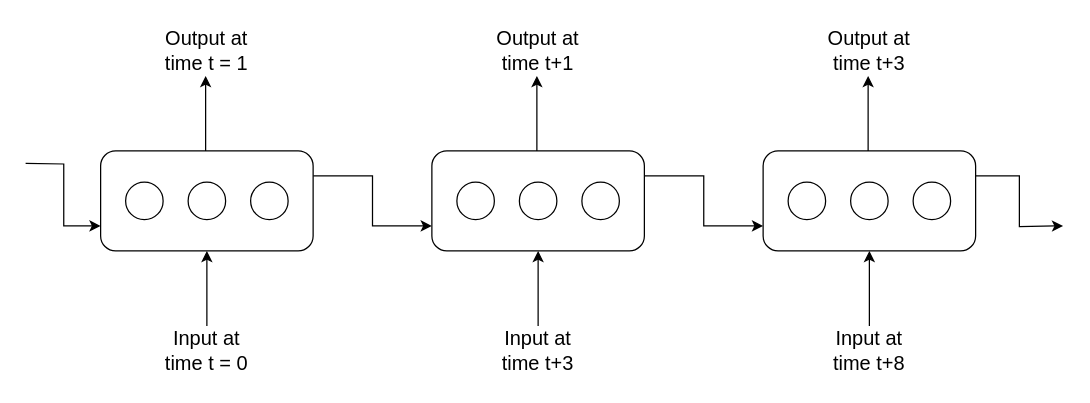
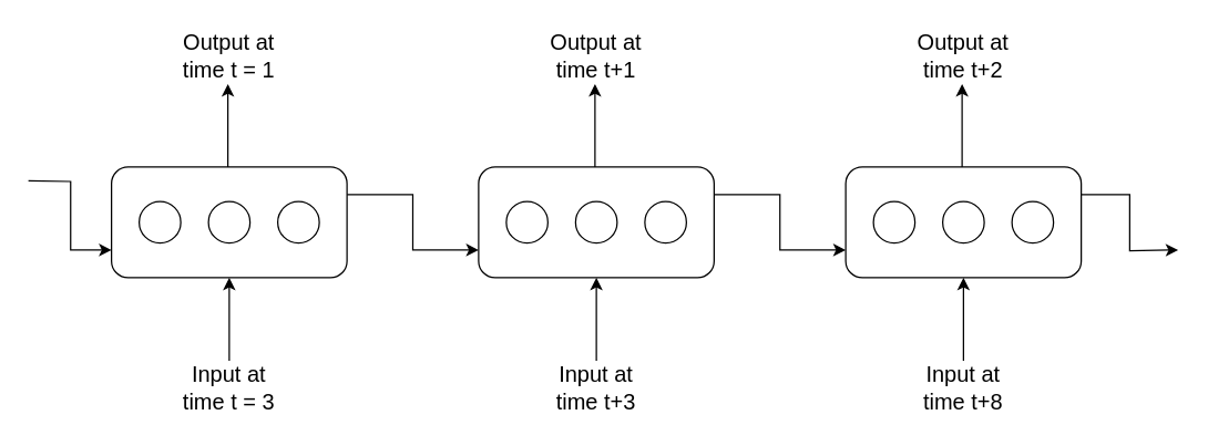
- <mxCell id="26" value="&lt;span style=&quot;font-size: 16px&quot;&gt;Output at &lt;br&gt;time t+3&lt;br&gt;&lt;/span&gt;" style="text;html=1;strokeColor=none;fillColor=none;align=center;verticalAlign=middle;whiteSpace=wrap;rounded=0;" vertex="1" parent="1"><mxGeometry x="650" y="20" width="90" height="40" as="geometry" /></mxCell>
+ <mxCell id="26" value="&lt;span style=&quot;font-size: 16px&quot;&gt;Output at &lt;br&gt;time t+2&lt;br&gt;&lt;/span&gt;" style="text;html=1;strokeColor=none;fillColor=none;align=center;verticalAlign=middle;whiteSpace=wrap;rounded=0;" vertex="1" parent="1"><mxGeometry x="650" y="20" width="90" height="40" as="geometry" /></mxCell>
- <mxCell id="27" value="&lt;span style=&quot;font-size: 16px&quot;&gt;Input at time t = 0&lt;br&gt;&lt;/span&gt;" style="text;html=1;strokeColor=none;fillColor=none;align=center;verticalAlign=middle;whiteSpace=wrap;rounded=0;" vertex="1" parent="1"><mxGeometry x="120" y="260" width="90" height="40" as="geometry" /></mxCell>
+ <mxCell id="27" value="&lt;span style=&quot;font-size: 16px&quot;&gt;Input at time t = 3&lt;br&gt;&lt;/span&gt;" style="text;html=1;strokeColor=none;fillColor=none;align=center;verticalAlign=middle;whiteSpace=wrap;rounded=0;" vertex="1" parent="1"><mxGeometry x="120" y="260" width="90" height="40" as="geometry" /></mxCell>
